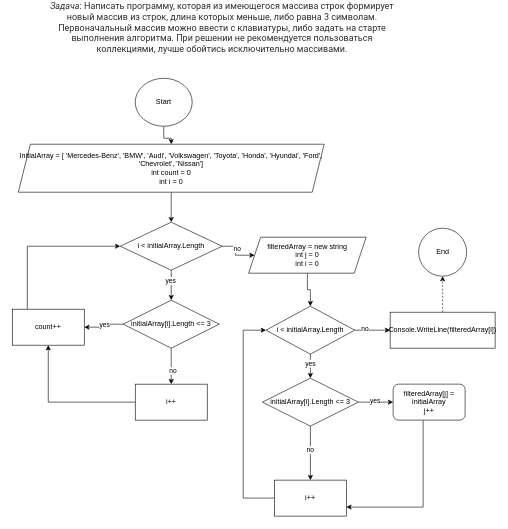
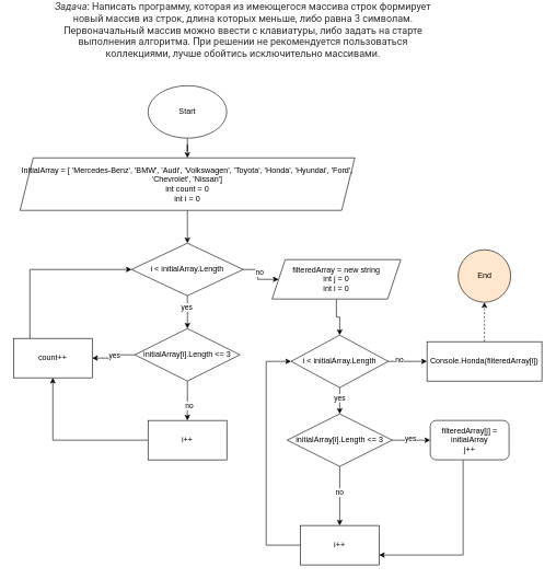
- <mxCell id="3" value="Start" style="ellipse;whiteSpace=wrap;html=1;" vertex="1" parent="1"><mxGeometry x="225" y="120" width="95" height="80" as="geometry" /></mxCell>
+ <mxCell id="3" value="Start" style="ellipse;whiteSpace=wrap;html=1;" vertex="1" parent="1"><mxGeometry x="225" y="120" width="120" height="80" as="geometry" /></mxCell>
- <mxCell id="39" value="End" style="ellipse;whiteSpace=wrap;html=1;" vertex="1" parent="1"><mxGeometry x="697.5" y="370" width="80" height="80" as="geometry" /></mxCell>
+ <mxCell id="39" value="End" style="ellipse;whiteSpace=wrap;html=1;fillColor=#ffe6cc;" vertex="1" parent="1"><mxGeometry x="697.5" y="370" width="80" height="80" as="geometry" /></mxCell>
- <mxCell id="38" value="Console.WriteLine(filteredArray[i])" style="whiteSpace=wrap;html=1;" vertex="1" parent="1"><mxGeometry x="650" y="510" width="175" height="60" as="geometry" /></mxCell>
+ <mxCell id="38" value="Console.Honda(filteredArray[i])" style="whiteSpace=wrap;html=1;" vertex="1" parent="1"><mxGeometry x="650" y="510" width="175" height="60" as="geometry" /></mxCell>
